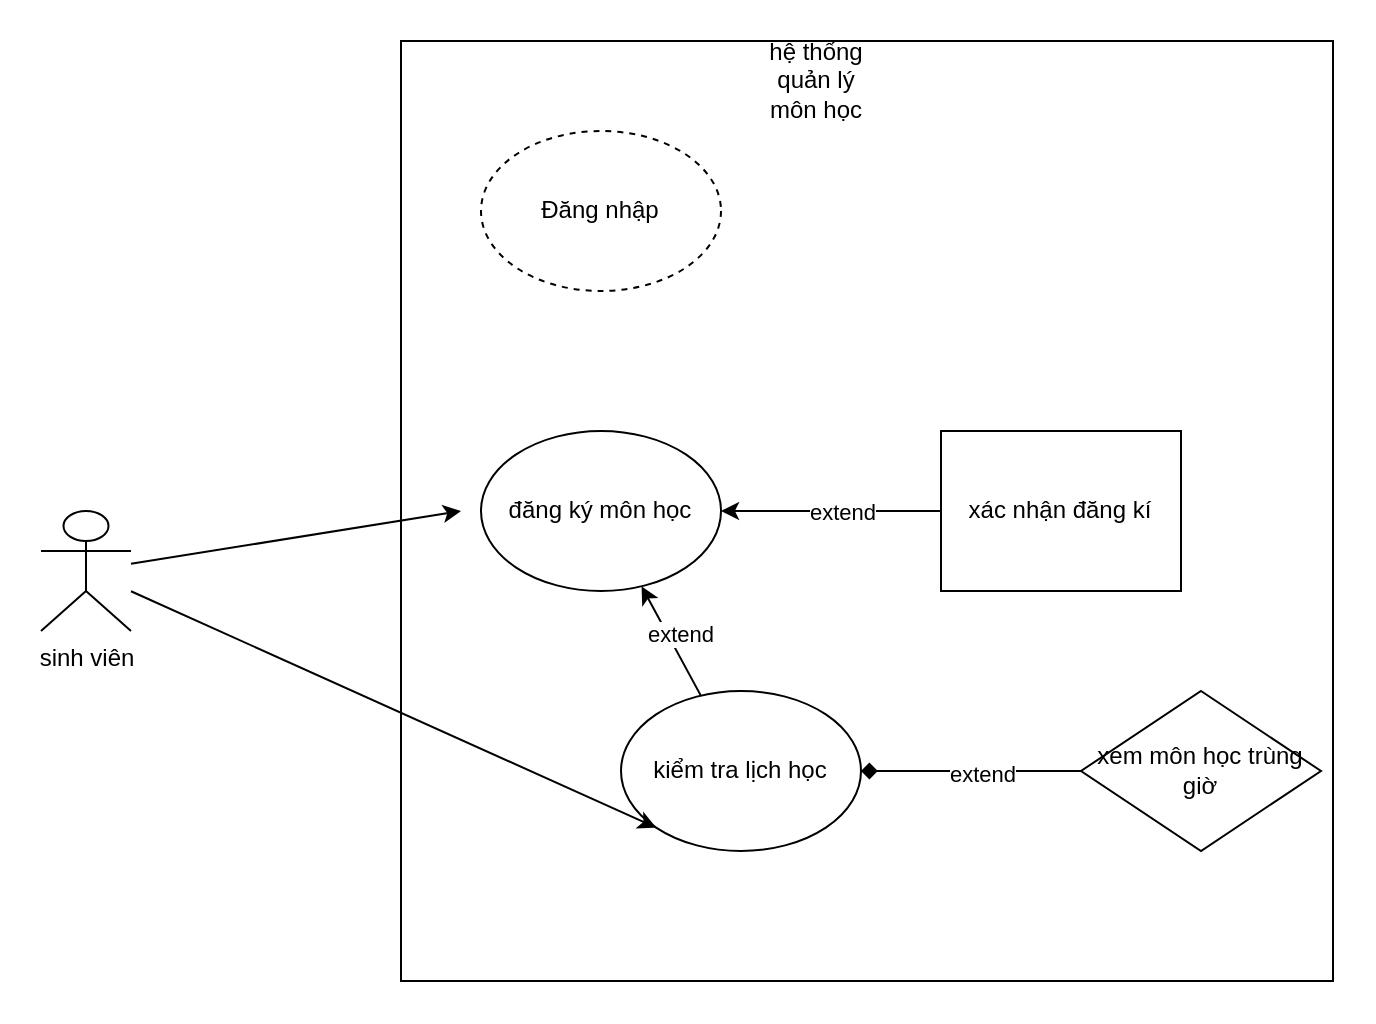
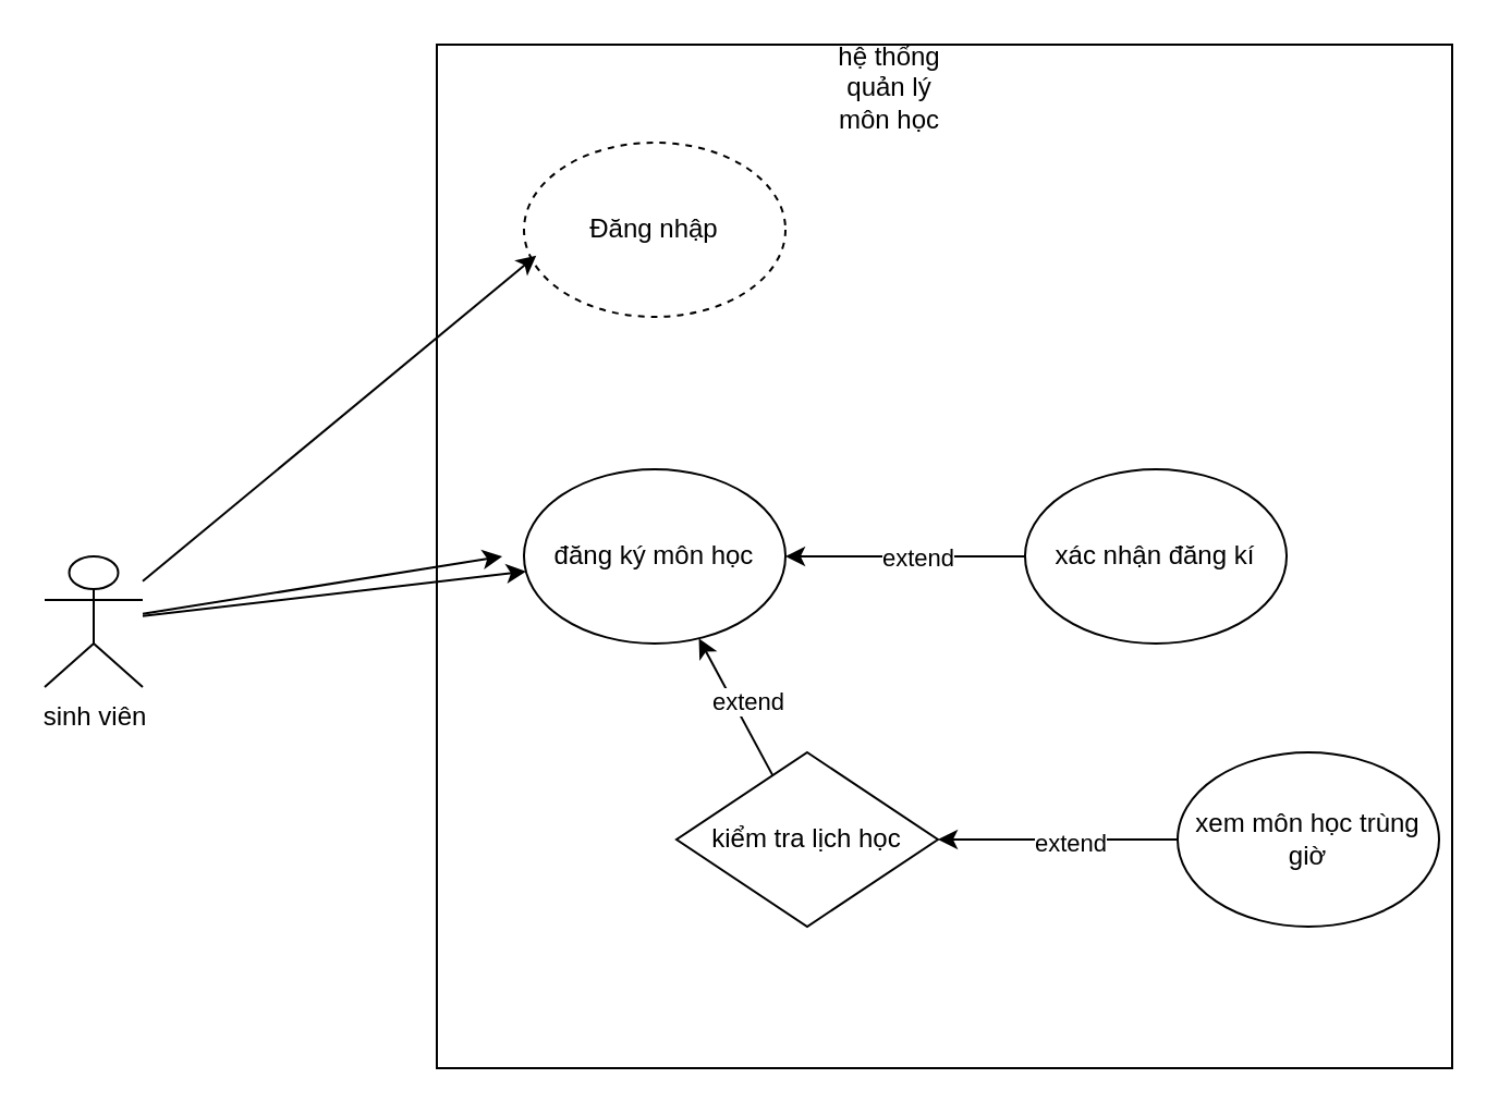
+ <mxCell id="18" style="rounded=0;orthogonalLoop=1;jettySize=auto;html=1;entryX=0.047;entryY=0.648;entryDx=0;entryDy=0;entryPerimeter=0;" edge="1" parent="1" source="17" target="4"><mxGeometry relative="1" as="geometry" /></mxCell>
- <mxCell id="14" value="xác nhận đăng kí" style="whiteSpace=wrap;html=1;rounded=0;" vertex="1" parent="1"><mxGeometry x="470" y="215" width="120" height="80" as="geometry" /></mxCell>
+ <mxCell id="14" value="xác nhận đăng kí" style="ellipse;whiteSpace=wrap;html=1;" vertex="1" parent="1"><mxGeometry x="470" y="215" width="120" height="80" as="geometry" /></mxCell>
- <mxCell id="16" style="rounded=0;orthogonalLoop=1;jettySize=auto;html=1;entryX=0;entryY=1;entryDx=0;entryDy=0;" edge="1" parent="1" source="17" target="8"><mxGeometry relative="1" as="geometry" /></mxCell>
+ <mxCell id="16" style="rounded=0;orthogonalLoop=1;jettySize=auto;html=1;" edge="1" parent="1" source="17" target="5"><mxGeometry relative="1" as="geometry" /></mxCell>
- <mxCell id="8" value="kiểm tra lịch học" style="ellipse;whiteSpace=wrap;html=1;" vertex="1" parent="1"><mxGeometry x="310" y="345" width="120" height="80" as="geometry" /></mxCell>
+ <mxCell id="8" value="kiểm tra lịch học" style="rhombus;whiteSpace=wrap;html=1;" vertex="1" parent="1"><mxGeometry x="310" y="345" width="120" height="80" as="geometry" /></mxCell>
- <mxCell id="9" style="edgeStyle=orthogonalEdgeStyle;rounded=0;orthogonalLoop=1;jettySize=auto;html=1;entryX=1;entryY=0.5;entryDx=0;entryDy=0;endArrow=diamond;" edge="1" parent="1" source="11" target="8"><mxGeometry relative="1" as="geometry" /></mxCell>
+ <mxCell id="9" style="edgeStyle=orthogonalEdgeStyle;rounded=0;orthogonalLoop=1;jettySize=auto;html=1;entryX=1;entryY=0.5;entryDx=0;entryDy=0;" edge="1" parent="1" source="11" target="8"><mxGeometry relative="1" as="geometry" /></mxCell>
- <mxCell id="11" value="xem môn học trùng giờ" style="rhombus;whiteSpace=wrap;html=1;" vertex="1" parent="1"><mxGeometry x="540" y="345" width="120" height="80" as="geometry" /></mxCell>
+ <mxCell id="11" value="xem môn học trùng giờ" style="ellipse;whiteSpace=wrap;html=1;" vertex="1" parent="1"><mxGeometry x="540" y="345" width="120" height="80" as="geometry" /></mxCell>
